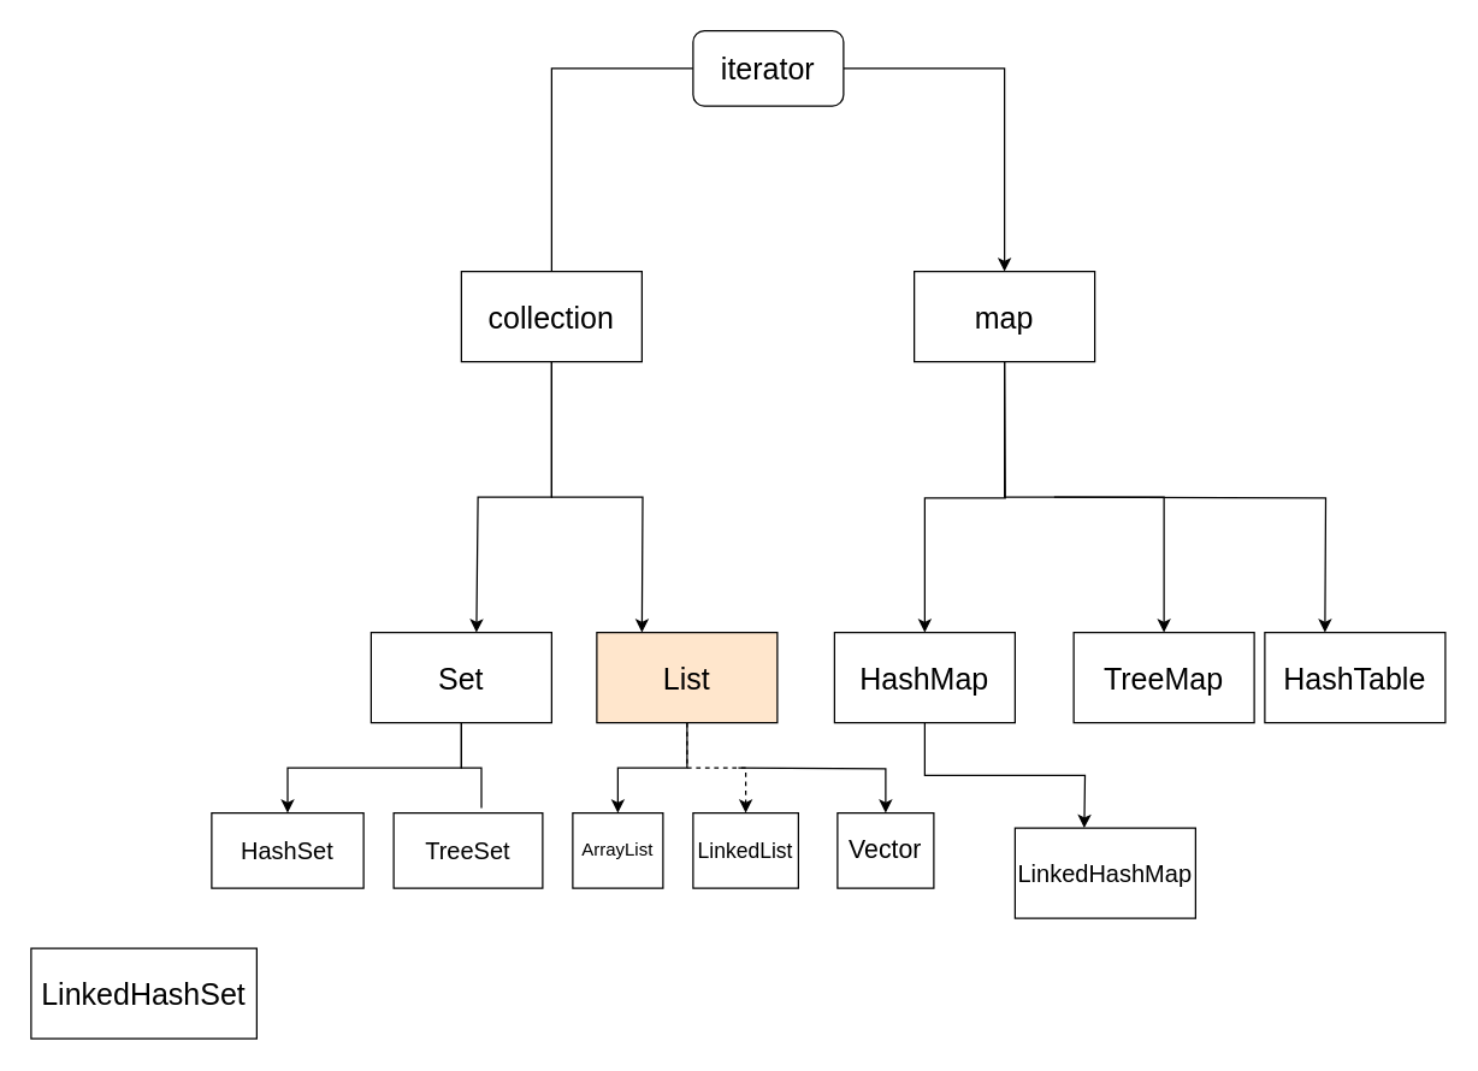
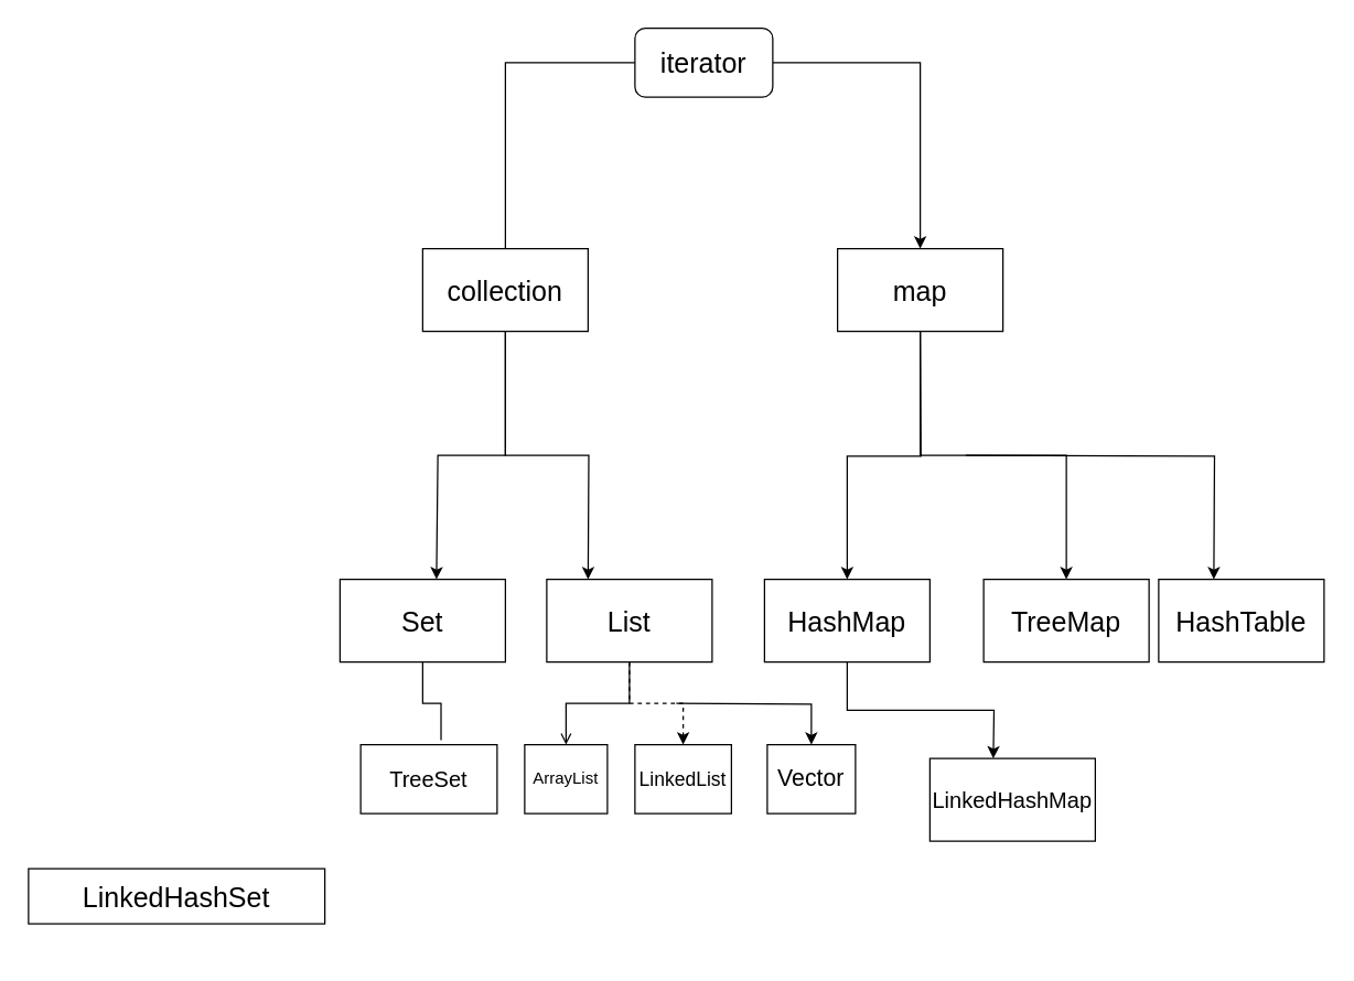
- <mxCell id="17" value="&lt;font style=&quot;font-size: 20px;&quot;&gt;List&lt;/font&gt;" style="rounded=0;whiteSpace=wrap;html=1;fillColor=#ffe6cc;" parent="1" vertex="1"><mxGeometry x="396" y="420" width="120" height="60" as="geometry" /></mxCell>
+ <mxCell id="17" value="&lt;font style=&quot;font-size: 20px;&quot;&gt;List&lt;/font&gt;" style="rounded=0;whiteSpace=wrap;html=1;" parent="1" vertex="1"><mxGeometry x="396" y="420" width="120" height="60" as="geometry" /></mxCell>
- <mxCell id="12" style="edgeStyle=orthogonalEdgeStyle;rounded=0;orthogonalLoop=1;jettySize=auto;html=1;exitX=0.5;exitY=1;exitDx=0;exitDy=0;entryX=0.5;entryY=0;entryDx=0;entryDy=0;" parent="1" source="13" target="21" edge="1"><mxGeometry relative="1" as="geometry" /></mxCell>
- <mxCell id="14" style="edgeStyle=orthogonalEdgeStyle;rounded=0;orthogonalLoop=1;jettySize=auto;html=1;entryX=0.5;entryY=0;entryDx=0;entryDy=0;" parent="1" source="17" target="23" edge="1"><mxGeometry relative="1" as="geometry" /></mxCell>
+ <mxCell id="14" style="edgeStyle=orthogonalEdgeStyle;rounded=0;orthogonalLoop=1;jettySize=auto;html=1;entryX=0.5;entryY=0;entryDx=0;entryDy=0;endArrow=open;" parent="1" source="17" target="23" edge="1"><mxGeometry relative="1" as="geometry" /></mxCell>
- <mxCell id="21" value="&lt;font style=&quot;font-size: 16px;&quot;&gt;HashSet&lt;/font&gt;" style="rounded=0;whiteSpace=wrap;html=1;" parent="1" vertex="1"><mxGeometry x="140" y="540" width="101" height="50" as="geometry" /></mxCell>
- <mxCell id="28" value="&lt;font style=&quot;font-size: 20px;&quot;&gt;LinkedHashSet&lt;/font&gt;" style="rounded=0;whiteSpace=wrap;html=1;" parent="1" vertex="1"><mxGeometry x="20" y="630" width="150" height="60" as="geometry" /></mxCell>
+ <mxCell id="28" value="&lt;font style=&quot;font-size: 20px;&quot;&gt;LinkedHashSet&lt;/font&gt;" style="rounded=0;whiteSpace=wrap;html=1;" parent="1" vertex="1"><mxGeometry x="20" y="630" width="215" height="40" as="geometry" /></mxCell>
